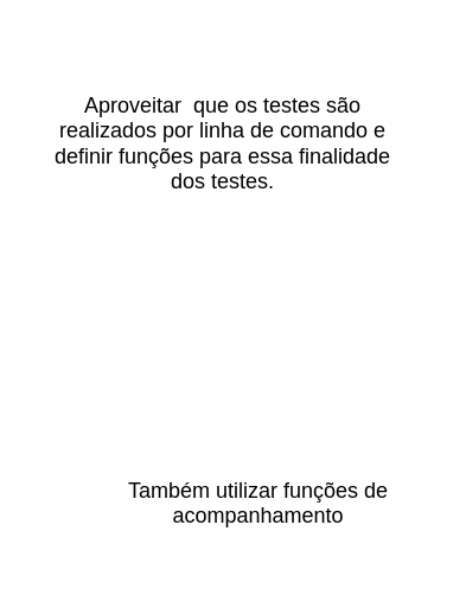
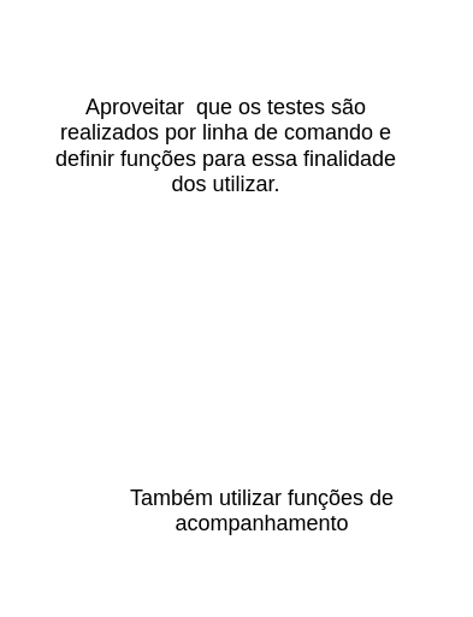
- <mxCell id="2" value="Aproveitar&amp;nbsp; que os testes são realizados por linha de comando e definir funções para essa finalidade dos testes." style="text;html=1;align=center;verticalAlign=middle;whiteSpace=wrap;rounded=0;" vertex="1" parent="1"><mxGeometry x="20" y="20" width="210" height="120" as="geometry" /></mxCell>
+ <mxCell id="2" value="Aproveitar&amp;nbsp; que os testes são realizados por linha de comando e definir funções para essa finalidade dos utilizar." style="text;html=1;align=center;verticalAlign=middle;whiteSpace=wrap;rounded=0;" vertex="1" parent="1"><mxGeometry x="20" y="20" width="210" height="120" as="geometry" /></mxCell>
